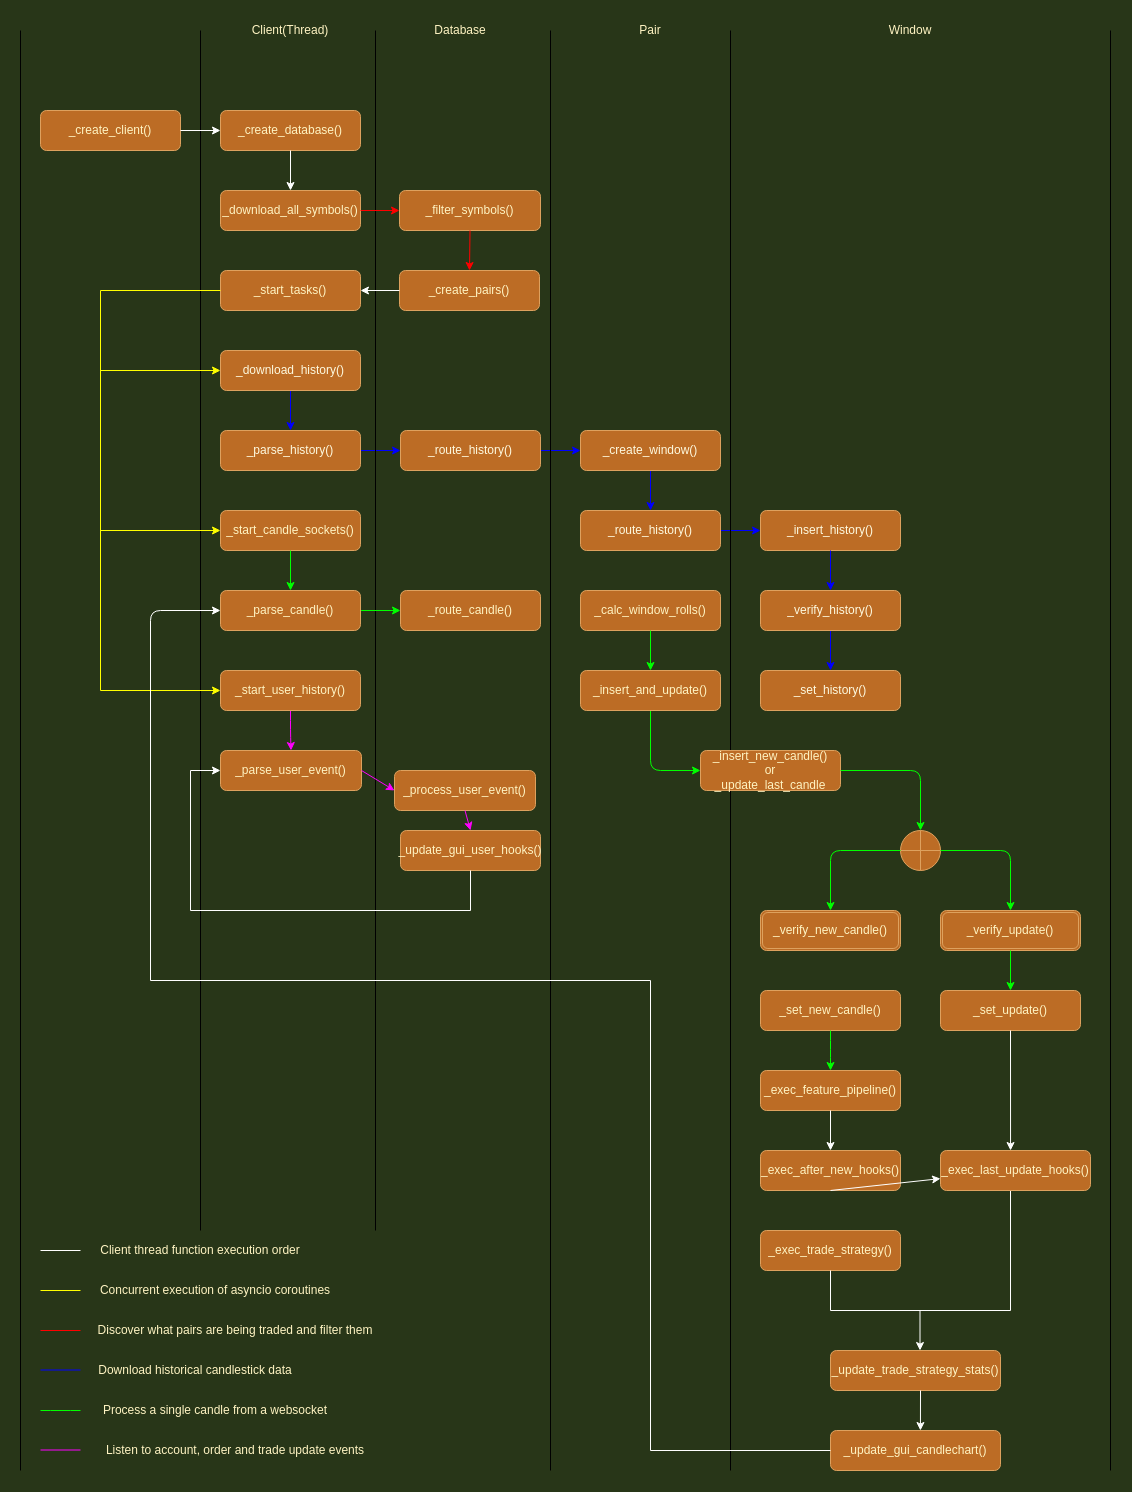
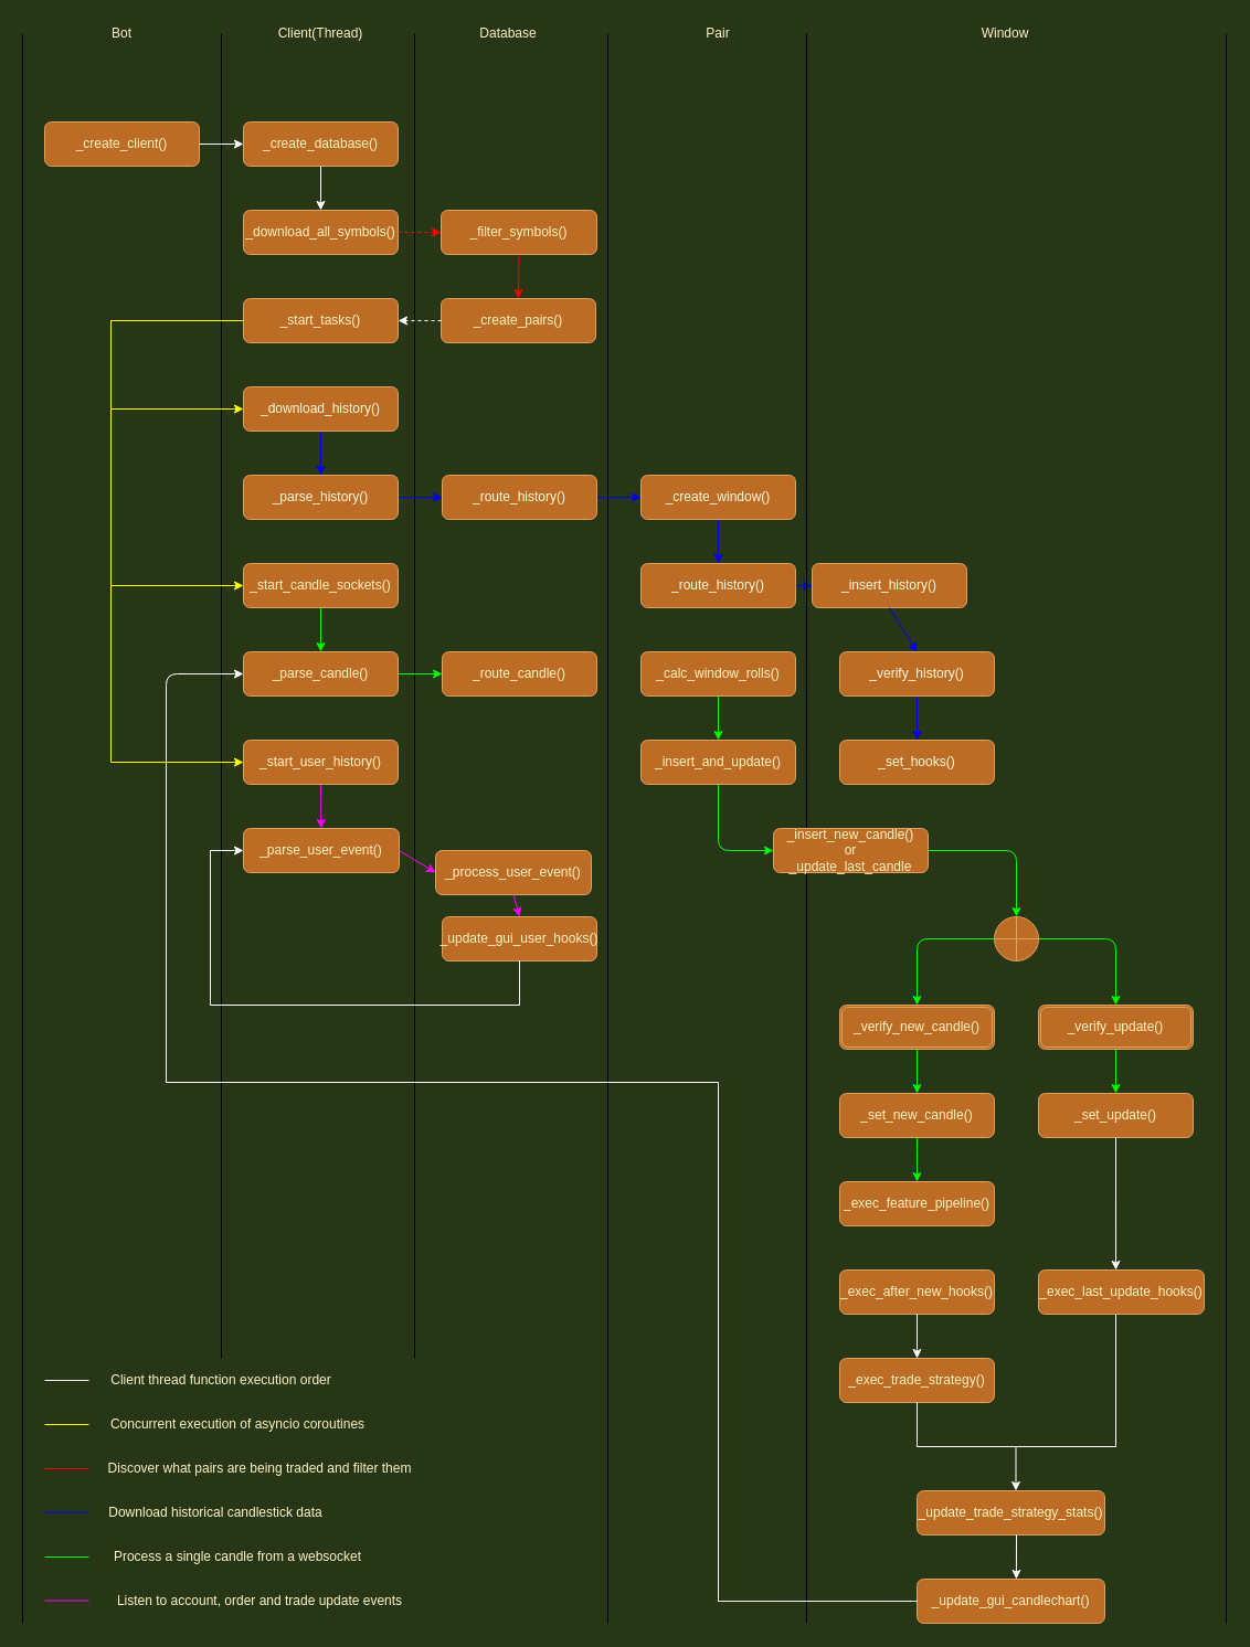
+ <mxCell id="58" value="Bot" style="text;html=1;strokeColor=none;fillColor=none;align=center;verticalAlign=middle;whiteSpace=wrap;rounded=0;labelBackgroundColor=none;sketch=0;fontColor=#FFF4C3;" parent="1" vertex="1"><mxGeometry x="90" y="20" width="40" height="20" as="geometry" /></mxCell>
- <mxCell id="49" value="" style="endArrow=classic;html=1;fontColor=#FFF4C3;fillColor=#BC6C25;entryX=0;entryY=0.5;entryDx=0;entryDy=0;exitX=1;exitY=0.5;exitDx=0;exitDy=0;strokeColor=#FF0000;" parent="1" source="46" target="47" edge="1"><mxGeometry width="50" height="50" relative="1" as="geometry"><mxPoint x="670" y="550" as="sourcePoint" /><mxPoint x="720" y="500" as="targetPoint" /></mxGeometry></mxCell>
+ <mxCell id="49" value="" style="endArrow=classic;html=1;fontColor=#FFF4C3;fillColor=#BC6C25;entryX=0;entryY=0.5;entryDx=0;entryDy=0;exitX=1;exitY=0.5;exitDx=0;exitDy=0;strokeColor=#FF0000;dashed=1;" parent="1" source="46" target="47" edge="1"><mxGeometry width="50" height="50" relative="1" as="geometry"><mxPoint x="670" y="550" as="sourcePoint" /><mxPoint x="720" y="500" as="targetPoint" /></mxGeometry></mxCell>
- <mxCell id="61" value="" style="endArrow=classic;html=1;fontColor=#FFF4C3;fillColor=#BC6C25;entryX=1;entryY=0.5;entryDx=0;entryDy=0;exitX=0;exitY=0.5;exitDx=0;exitDy=0;strokeColor=#FFFFFF;" parent="1" source="48" target="60" edge="1"><mxGeometry width="50" height="50" relative="1" as="geometry"><mxPoint x="670" y="230" as="sourcePoint" /><mxPoint x="720" y="180" as="targetPoint" /></mxGeometry></mxCell>
+ <mxCell id="61" value="" style="endArrow=classic;html=1;fontColor=#FFF4C3;fillColor=#BC6C25;entryX=1;entryY=0.5;entryDx=0;entryDy=0;exitX=0;exitY=0.5;exitDx=0;exitDy=0;strokeColor=#FFFFFF;dashed=1;" parent="1" source="48" target="60" edge="1"><mxGeometry width="50" height="50" relative="1" as="geometry"><mxPoint x="670" y="230" as="sourcePoint" /><mxPoint x="720" y="180" as="targetPoint" /></mxGeometry></mxCell>
- <mxCell id="10" value="&lt;div&gt;_insert_history()&lt;br&gt;&lt;/div&gt;" style="rounded=1;whiteSpace=wrap;html=1;fillColor=#BC6C25;strokeColor=#DDA15E;fontColor=#FEFAE0;" parent="1" vertex="1"><mxGeometry x="760" y="510" width="140" height="40" as="geometry" /></mxCell>
+ <mxCell id="10" value="&lt;div&gt;_insert_history()&lt;br&gt;&lt;/div&gt;" style="rounded=1;whiteSpace=wrap;html=1;fillColor=#BC6C25;strokeColor=#DDA15E;fontColor=#FEFAE0;" parent="1" vertex="1"><mxGeometry x="735" y="510" width="140" height="40" as="geometry" /></mxCell>
- <mxCell id="13" value="_set_history()" style="rounded=1;whiteSpace=wrap;html=1;fillColor=#BC6C25;strokeColor=#DDA15E;fontColor=#FEFAE0;" parent="1" vertex="1"><mxGeometry x="760" y="670" width="140" height="40" as="geometry" /></mxCell>
+ <mxCell id="13" value="_set_hooks()" style="rounded=1;whiteSpace=wrap;html=1;fillColor=#BC6C25;strokeColor=#DDA15E;fontColor=#FEFAE0;" parent="1" vertex="1"><mxGeometry x="760" y="670" width="140" height="40" as="geometry" /></mxCell>
+ <mxCell id="42" value="" style="endArrow=classic;html=1;fontColor=#FFF4C3;fillColor=#BC6C25;entryX=0.5;entryY=0;entryDx=0;entryDy=0;exitX=0.5;exitY=1;exitDx=0;exitDy=0;strokeColor=#00FF00;" parent="1" source="35" target="40" edge="1"><mxGeometry width="50" height="50" relative="1" as="geometry"><mxPoint x="670" y="760" as="sourcePoint" /><mxPoint x="720" y="710" as="targetPoint" /></mxGeometry></mxCell>
- <mxCell id="81" value="" style="endArrow=classic;html=1;fontColor=#FFF4C3;fillColor=#BC6C25;entryX=0.5;entryY=0;entryDx=0;entryDy=0;exitX=0.5;exitY=1;exitDx=0;exitDy=0;strokeColor=#FFFFFF;" parent="1" source="67" target="78" edge="1"><mxGeometry width="50" height="50" relative="1" as="geometry"><mxPoint x="920" y="1210" as="sourcePoint" /><mxPoint x="870" y="1190" as="targetPoint" /></mxGeometry></mxCell>
- <mxCell id="89" value="" style="endArrow=classic;html=1;fontColor=#FFF4C3;strokeColor=#FFFFFF;fillColor=#BC6C25;exitX=0.5;exitY=1;exitDx=0;exitDy=0;" parent="1" source="78" target="85" edge="1"><mxGeometry width="50" height="50" relative="1" as="geometry"><mxPoint x="740" y="1350" as="sourcePoint" /><mxPoint x="830" y="1240" as="targetPoint" /></mxGeometry></mxCell>
+ <mxCell id="89" value="" style="endArrow=classic;html=1;fontColor=#FFF4C3;strokeColor=#FFFFFF;fillColor=#BC6C25;entryX=0.5;entryY=0;entryDx=0;entryDy=0;exitX=0.5;exitY=1;exitDx=0;exitDy=0;" parent="1" source="78" target="87" edge="1"><mxGeometry width="50" height="50" relative="1" as="geometry"><mxPoint x="740" y="1350" as="sourcePoint" /><mxPoint x="830" y="1240" as="targetPoint" /></mxGeometry></mxCell>
